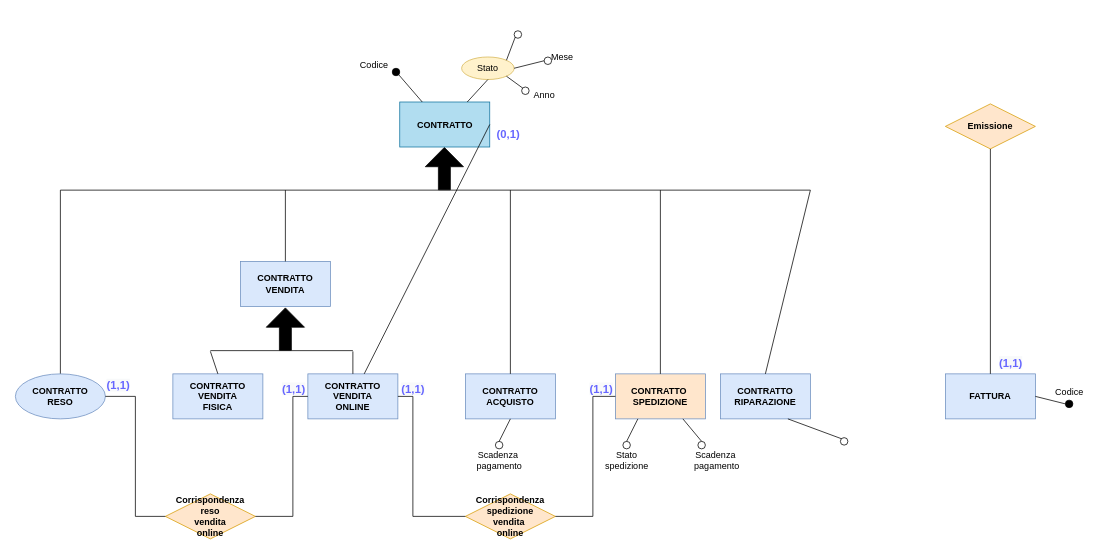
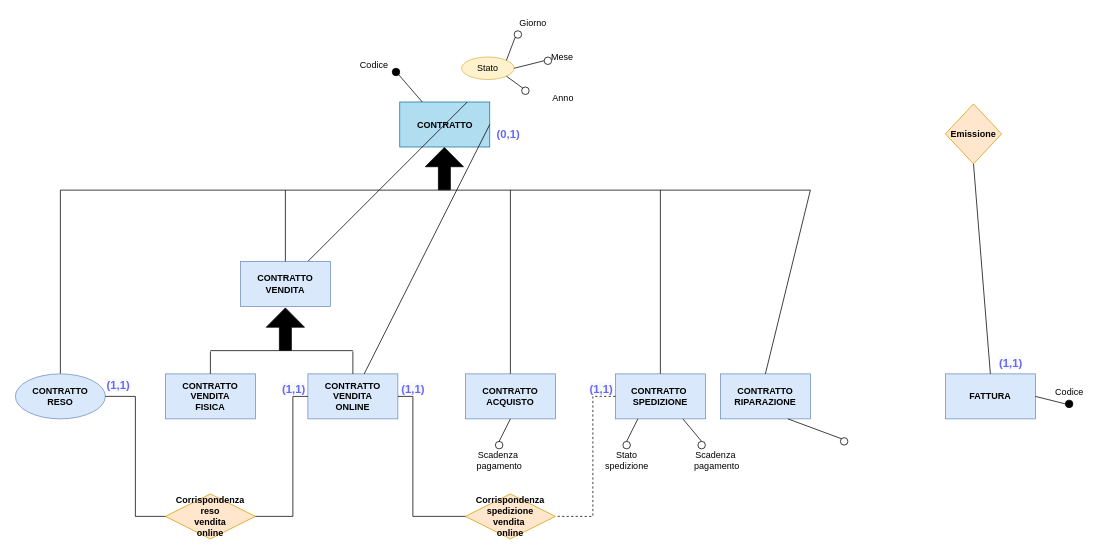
+ <mxCell id="16" value="Giorno" style="text;html=1;align=center;verticalAlign=middle;resizable=0;points=[];autosize=1;fontSize=12;" parent="1" vertex="1"><mxGeometry x="685" y="20.5" width="50" height="20" as="geometry" /></mxCell>
- <mxCell id="23" value="" style="endArrow=none;html=1;rounded=0;exitX=0.75;exitY=0;exitDx=0;exitDy=0;entryX=0.5;entryY=1;entryDx=0;entryDy=0;" parent="1" source="5" target="12" edge="1"><mxGeometry relative="1" as="geometry"><mxPoint x="615" y="130.5" as="sourcePoint" /><mxPoint x="675" y="260.5" as="targetPoint" /></mxGeometry></mxCell>
+ <mxCell id="23" value="" style="endArrow=none;html=1;rounded=0;exitX=0.75;exitY=0;exitDx=0;exitDy=0;" parent="1" source="5" target="43" edge="1"><mxGeometry relative="1" as="geometry"><mxPoint x="615" y="130.5" as="sourcePoint" /><mxPoint x="675" y="260.5" as="targetPoint" /></mxGeometry></mxCell>
- <mxCell id="18" value="Anno" style="text;html=1;align=center;verticalAlign=middle;resizable=0;points=[];autosize=1;fontSize=12;" parent="1" vertex="1"><mxGeometry x="705" y="115.5" width="40" height="20" as="geometry" /></mxCell>
+ <mxCell id="18" value="Anno" style="text;html=1;align=center;verticalAlign=middle;resizable=0;points=[];autosize=1;fontSize=12;" parent="1" vertex="1"><mxGeometry x="730" y="120.5" width="40" height="20" as="geometry" /></mxCell>
- <mxCell id="36" value="&lt;b&gt;Emissione&lt;/b&gt;" style="shape=rhombus;perimeter=rhombusPerimeter;whiteSpace=wrap;html=1;align=center;fillColor=#ffe6cc;strokeColor=#d79b00;" parent="1" vertex="1"><mxGeometry x="1260" y="138" width="120" height="60" as="geometry" /></mxCell>
+ <mxCell id="36" value="&lt;b&gt;Emissione&lt;/b&gt;" style="shape=rhombus;perimeter=rhombusPerimeter;whiteSpace=wrap;html=1;align=center;fillColor=#ffe6cc;strokeColor=#d79b00;" parent="1" vertex="1"><mxGeometry x="1260" y="138" width="75" height="80" as="geometry" /></mxCell>
- <mxCell id="7" value="&lt;b&gt;CONTRATTO &lt;br&gt;VENDITA&lt;br&gt;FISICA&lt;br&gt;&lt;/b&gt;" style="whiteSpace=wrap;html=1;align=center;fillColor=#dae8fc;strokeColor=#6c8ebf;" parent="1" vertex="1"><mxGeometry x="230" y="498" width="120" height="60" as="geometry" /></mxCell>
+ <mxCell id="7" value="&lt;b&gt;CONTRATTO &lt;br&gt;VENDITA&lt;br&gt;FISICA&lt;br&gt;&lt;/b&gt;" style="whiteSpace=wrap;html=1;align=center;fillColor=#dae8fc;strokeColor=#6c8ebf;" parent="1" vertex="1"><mxGeometry x="220" y="498" width="120" height="60" as="geometry" /></mxCell>
- <mxCell id="8" value="&lt;b&gt;CONTRATTO&amp;nbsp;&lt;br&gt;SPEDIZIONE&lt;br&gt;&lt;/b&gt;" style="whiteSpace=wrap;html=1;align=center;fillColor=#ffe6cc;strokeColor=#6c8ebf;" parent="1" vertex="1"><mxGeometry x="820" y="498" width="120" height="60" as="geometry" /></mxCell>
+ <mxCell id="8" value="&lt;b&gt;CONTRATTO&amp;nbsp;&lt;br&gt;SPEDIZIONE&lt;br&gt;&lt;/b&gt;" style="whiteSpace=wrap;html=1;align=center;fillColor=#dae8fc;strokeColor=#6c8ebf;" parent="1" vertex="1"><mxGeometry x="820" y="498" width="120" height="60" as="geometry" /></mxCell>
- <mxCell id="49" value="" style="endArrow=none;html=1;rounded=0;entryX=1;entryY=0.5;entryDx=0;entryDy=0;exitX=0;exitY=0.5;exitDx=0;exitDy=0;jumpStyle=arc;jumpSize=10;" parent="1" source="8" target="46" edge="1"><mxGeometry relative="1" as="geometry"><mxPoint x="580" y="643" as="sourcePoint" /><mxPoint x="740" y="643" as="targetPoint" /><Array as="points"><mxPoint x="790" y="528" /><mxPoint x="790" y="688" /></Array></mxGeometry></mxCell>
+ <mxCell id="49" value="" style="endArrow=none;html=1;rounded=0;entryX=1;entryY=0.5;entryDx=0;entryDy=0;exitX=0;exitY=0.5;exitDx=0;exitDy=0;jumpStyle=arc;jumpSize=10;dashed=1;" parent="1" source="8" target="46" edge="1"><mxGeometry relative="1" as="geometry"><mxPoint x="580" y="643" as="sourcePoint" /><mxPoint x="740" y="643" as="targetPoint" /><Array as="points"><mxPoint x="790" y="528" /><mxPoint x="790" y="688" /></Array></mxGeometry></mxCell>
